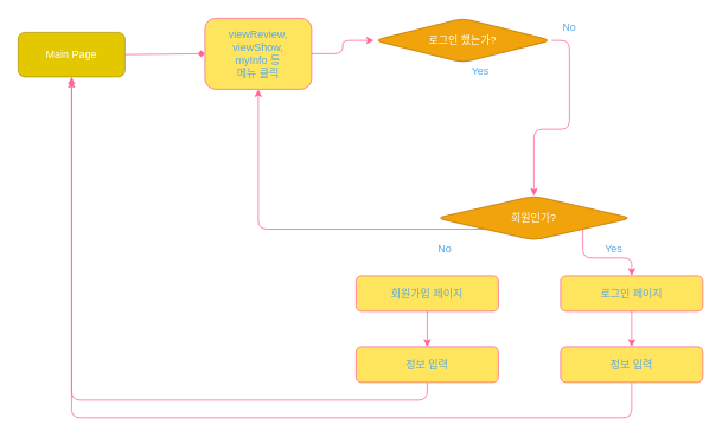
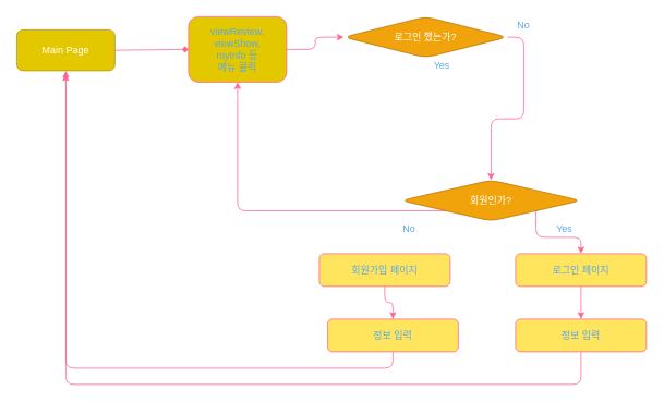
- <mxCell id="4" value="viewReview,&lt;br&gt;viewShow,&lt;br&gt;myInfo 등&lt;br&gt;메뉴 클릭" style="whiteSpace=wrap;html=1;fillColor=#FFE45E;strokeColor=#FF6392;fontColor=#5AA9E6;rounded=1;" parent="1" vertex="1"><mxGeometry x="230" y="20" width="120" height="80" as="geometry" /></mxCell>
+ <mxCell id="4" value="viewReview,&lt;br&gt;viewShow,&lt;br&gt;myInfo 등&lt;br&gt;메뉴 클릭" style="whiteSpace=wrap;html=1;fillColor=#e3c800;strokeColor=#FF6392;fontColor=#5AA9E6;rounded=1;" parent="1" vertex="1"><mxGeometry x="230" y="20" width="120" height="80" as="geometry" /></mxCell>
- <mxCell id="12" value="회원가입 페이지" style="whiteSpace=wrap;html=1;fillColor=#FFE45E;strokeColor=#FF6392;fontColor=#5AA9E6;rounded=1;" parent="1" vertex="1"><mxGeometry x="400" y="310" width="160" height="40" as="geometry" /></mxCell>
+ <mxCell id="12" value="회원가입 페이지" style="whiteSpace=wrap;html=1;fillColor=#FFE45E;strokeColor=#FF6392;fontColor=#5AA9E6;rounded=1;" parent="1" vertex="1"><mxGeometry x="390" y="310" width="160" height="40" as="geometry" /></mxCell>
